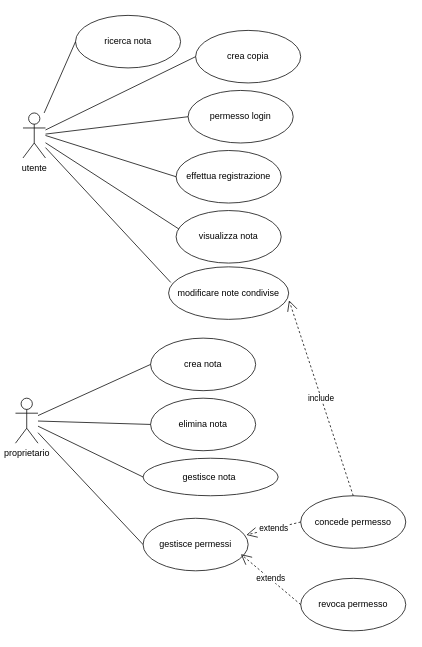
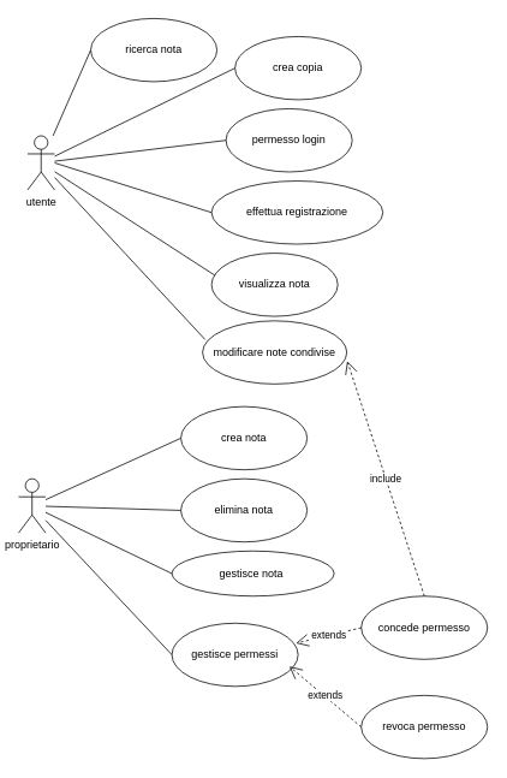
- <mxCell id="16" value="effettua registrazione" style="ellipse;whiteSpace=wrap;html=1;" parent="1" vertex="1"><mxGeometry x="234" y="200" width="140" height="70" as="geometry" /></mxCell>
+ <mxCell id="16" value="effettua registrazione" style="ellipse;whiteSpace=wrap;html=1;" parent="1" vertex="1"><mxGeometry x="234" y="200" width="190" height="70" as="geometry" /></mxCell>
